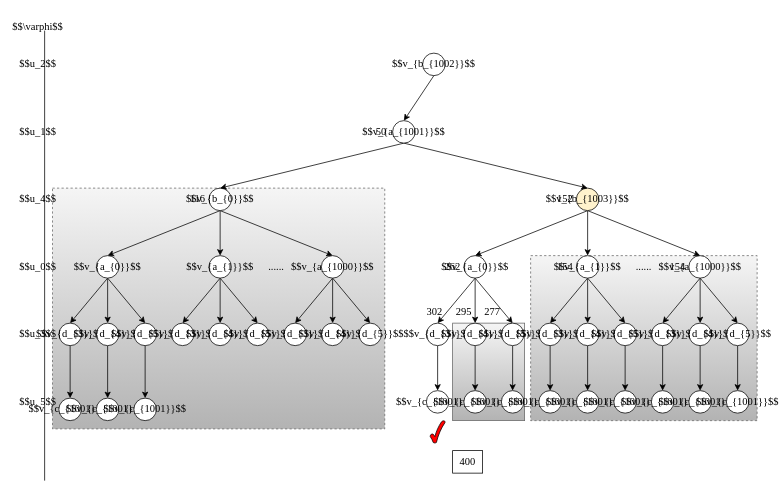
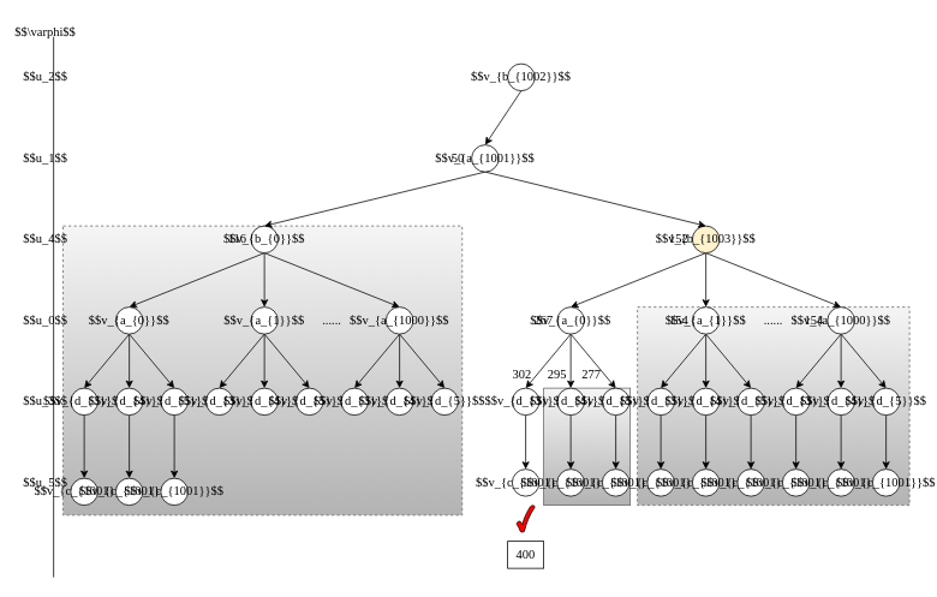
- <mxCell id="95" value="262" style="text;html=1;strokeColor=none;fillColor=none;align=center;verticalAlign=middle;whiteSpace=wrap;rounded=0;fontFamily=Times New Roman;fontSize=14;" parent="1" vertex="1"><mxGeometry x="573" y="340" width="60" height="30" as="geometry" /></mxCell>
+ <mxCell id="95" value="267" style="text;html=1;strokeColor=none;fillColor=none;align=center;verticalAlign=middle;whiteSpace=wrap;rounded=0;fontFamily=Times New Roman;fontSize=14;" parent="1" vertex="1"><mxGeometry x="573" y="340" width="60" height="30" as="geometry" /></mxCell>
- <mxCell id="91" value="400" style="rounded=0;whiteSpace=wrap;html=1;fontFamily=Times New Roman;fontSize=14;" parent="1" vertex="1"><mxGeometry x="603" y="600" width="40" height="30" as="geometry" /></mxCell>
+ <mxCell id="91" value="400" style="rounded=0;whiteSpace=wrap;html=1;fontFamily=Times New Roman;fontSize=14;" parent="1" vertex="1"><mxGeometry x="563" y="600" width="40" height="30" as="geometry" /></mxCell>
